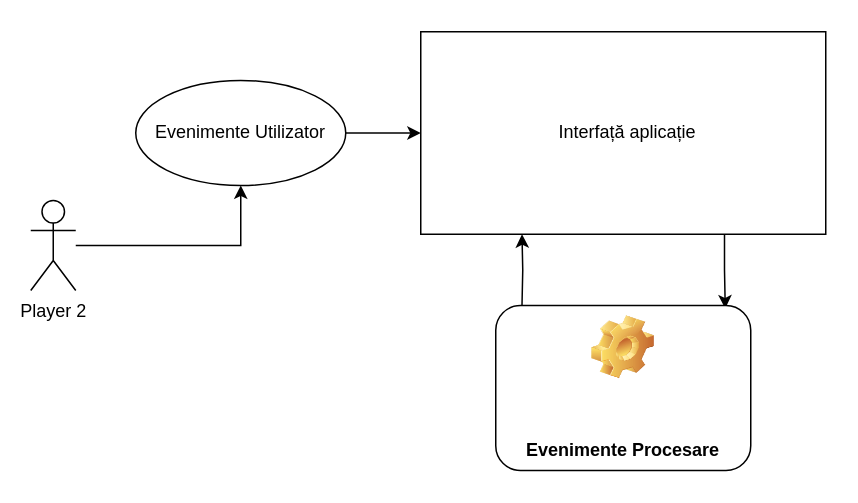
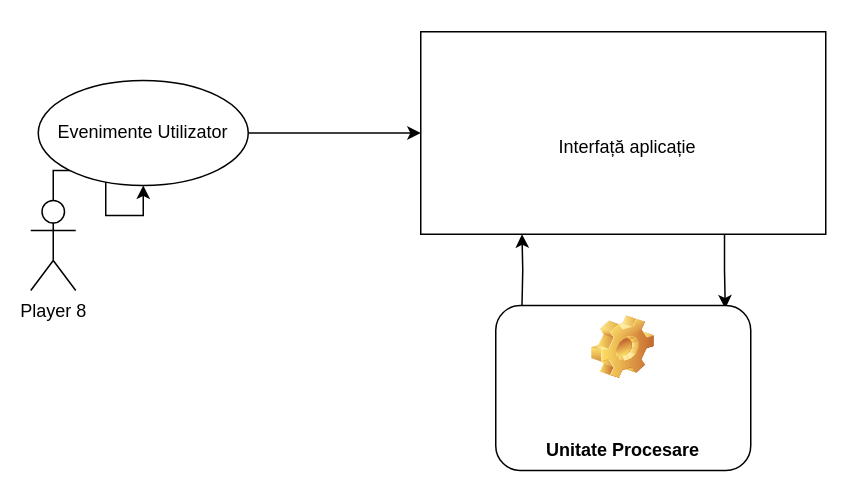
- <mxCell id="5" value="Evenimente Utilizator" style="ellipse;whiteSpace=wrap;html=1;" vertex="1" parent="1"><mxGeometry x="90" y="53" width="140" height="70" as="geometry" /></mxCell>
+ <mxCell id="5" value="Evenimente Utilizator" style="ellipse;whiteSpace=wrap;html=1;" vertex="1" parent="1"><mxGeometry x="25" y="53" width="140" height="70" as="geometry" /></mxCell>
- <mxCell id="8" value="Interfață aplicație" style="text;html=1;strokeColor=none;fillColor=none;align=center;verticalAlign=middle;whiteSpace=wrap;rounded=0;" vertex="1" parent="1"><mxGeometry x="353" y="53" width="130" height="70" as="geometry" /></mxCell>
+ <mxCell id="8" value="Interfață aplicație" style="text;html=1;strokeColor=none;fillColor=none;align=center;verticalAlign=middle;whiteSpace=wrap;rounded=0;" vertex="1" parent="1"><mxGeometry x="353" y="63" width="130" height="70" as="geometry" /></mxCell>
- <mxCell id="3" value="Player 2&lt;br&gt;" style="shape=umlActor;verticalLabelPosition=bottom;verticalAlign=top;html=1;outlineConnect=0;" vertex="1" parent="1"><mxGeometry x="20" y="133" width="30" height="60" as="geometry" /></mxCell>
+ <mxCell id="3" value="Player 8&lt;br&gt;" style="shape=umlActor;verticalLabelPosition=bottom;verticalAlign=top;html=1;outlineConnect=0;" vertex="1" parent="1"><mxGeometry x="20" y="133" width="30" height="60" as="geometry" /></mxCell>
- <mxCell id="10" value="Evenimente Procesare" style="label;whiteSpace=wrap;html=1;align=center;verticalAlign=bottom;spacingLeft=0;spacingBottom=4;imageAlign=center;imageVerticalAlign=top;image=img/clipart/Gear_128x128.png" vertex="1" parent="1"><mxGeometry x="330" y="203" width="170" height="110" as="geometry" /></mxCell>
+ <mxCell id="10" value="Unitate Procesare" style="label;whiteSpace=wrap;html=1;align=center;verticalAlign=bottom;spacingLeft=0;spacingBottom=4;imageAlign=center;imageVerticalAlign=top;image=img/clipart/Gear_128x128.png" vertex="1" parent="1"><mxGeometry x="330" y="203" width="170" height="110" as="geometry" /></mxCell>
